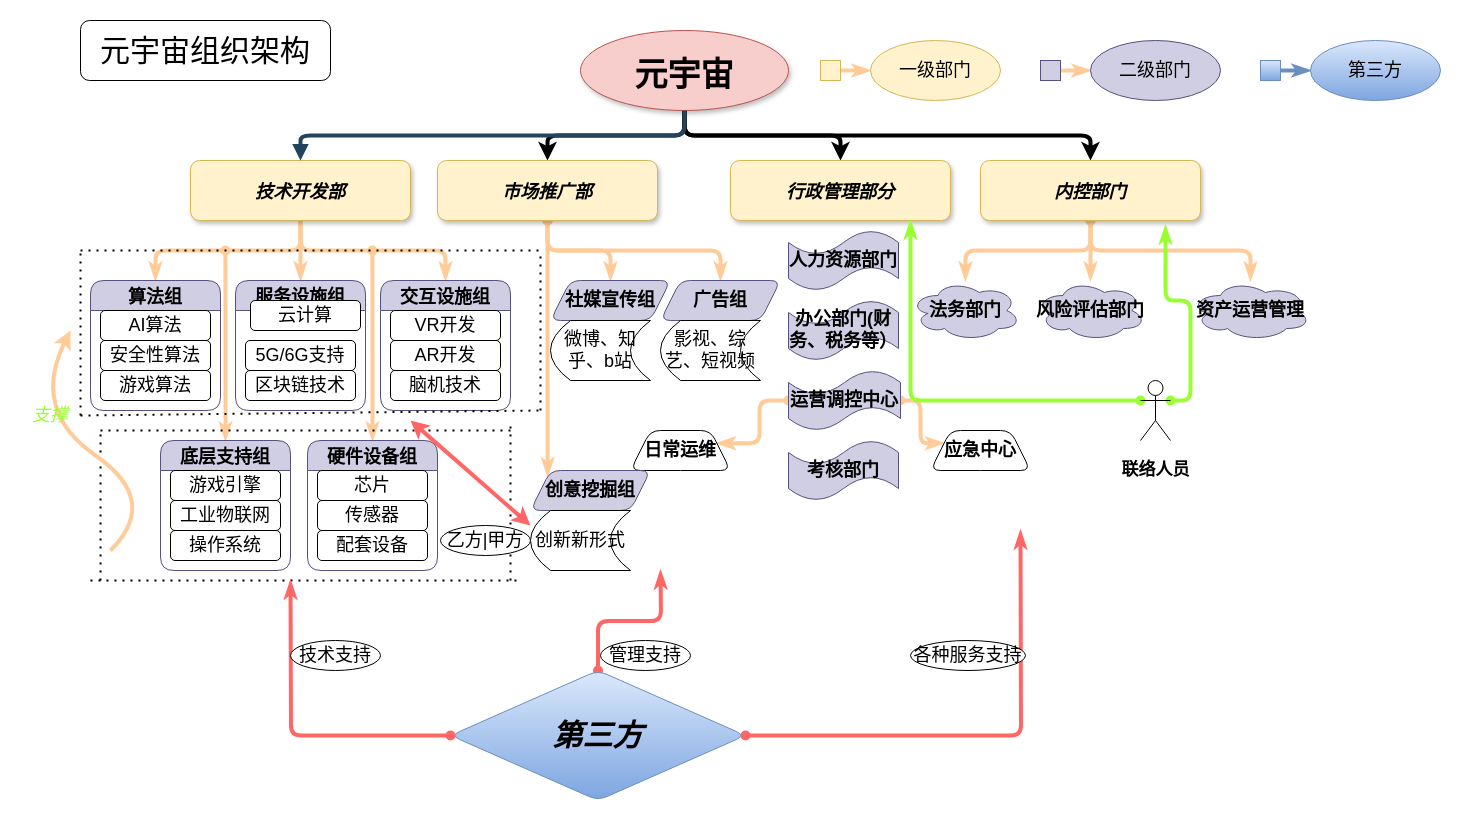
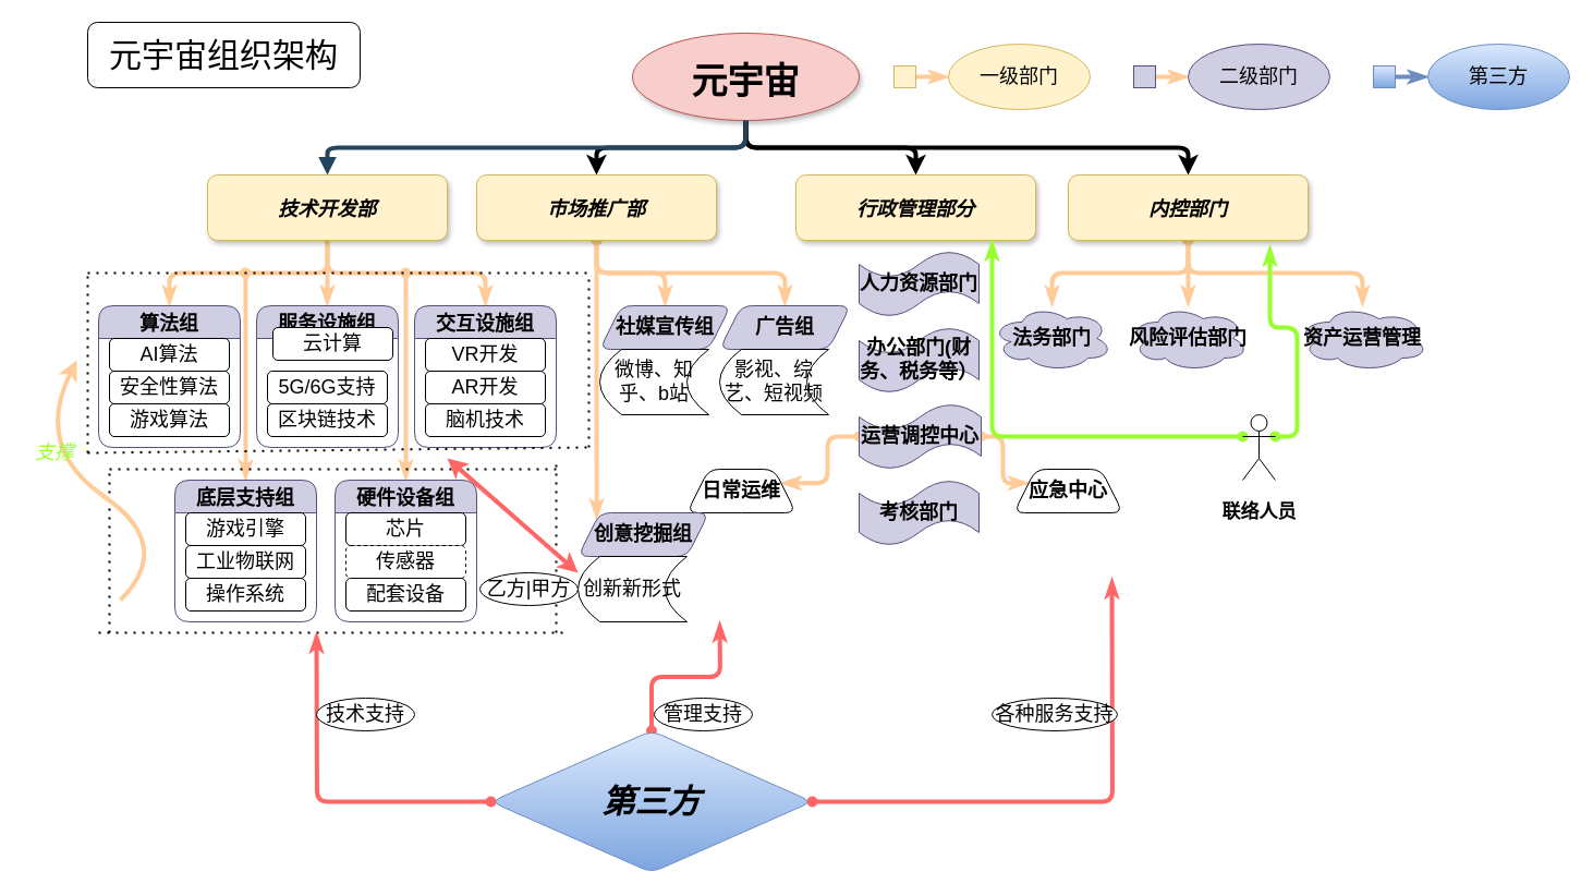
- <mxCell id="46" value="传感器" style="whiteSpace=wrap;html=1;rounded=1;fontSize=18;" vertex="1" parent="44"><mxGeometry x="10" y="60" width="110" height="30" as="geometry" /></mxCell>
+ <mxCell id="46" value="传感器" style="whiteSpace=wrap;html=1;rounded=1;fontSize=18;dashed=1;" vertex="1" parent="44"><mxGeometry x="10" y="60" width="110" height="30" as="geometry" /></mxCell>
